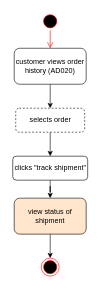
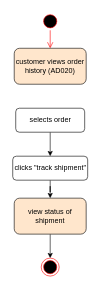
- <mxCell id="5" value="customer views order history (AD020)" style="rounded=1;whiteSpace=wrap;html=1;" vertex="1" parent="1"><mxGeometry x="23" y="80" width="120" height="60" as="geometry" /></mxCell>
+ <mxCell id="5" value="customer views order history (AD020)" style="rounded=1;whiteSpace=wrap;html=1;fillColor=#ffe6cc;" vertex="1" parent="1"><mxGeometry x="23" y="80" width="120" height="60" as="geometry" /></mxCell>
- <mxCell id="4" style="edgeStyle=orthogonalEdgeStyle;rounded=0;orthogonalLoop=1;jettySize=auto;html=1;exitX=0.5;exitY=1;exitDx=0;exitDy=0;" edge="1" parent="1" source="5" target="7"><mxGeometry relative="1" as="geometry"><mxPoint x="83" y="190" as="targetPoint" /></mxGeometry></mxCell>
- <mxCell id="7" value="selects order" style="rounded=1;whiteSpace=wrap;html=1;dashed=1;" vertex="1" parent="1"><mxGeometry x="25.5" y="180" width="115" height="40" as="geometry" /></mxCell>
+ <mxCell id="7" value="selects order" style="rounded=1;whiteSpace=wrap;html=1;" vertex="1" parent="1"><mxGeometry x="25.5" y="180" width="115" height="40" as="geometry" /></mxCell>
